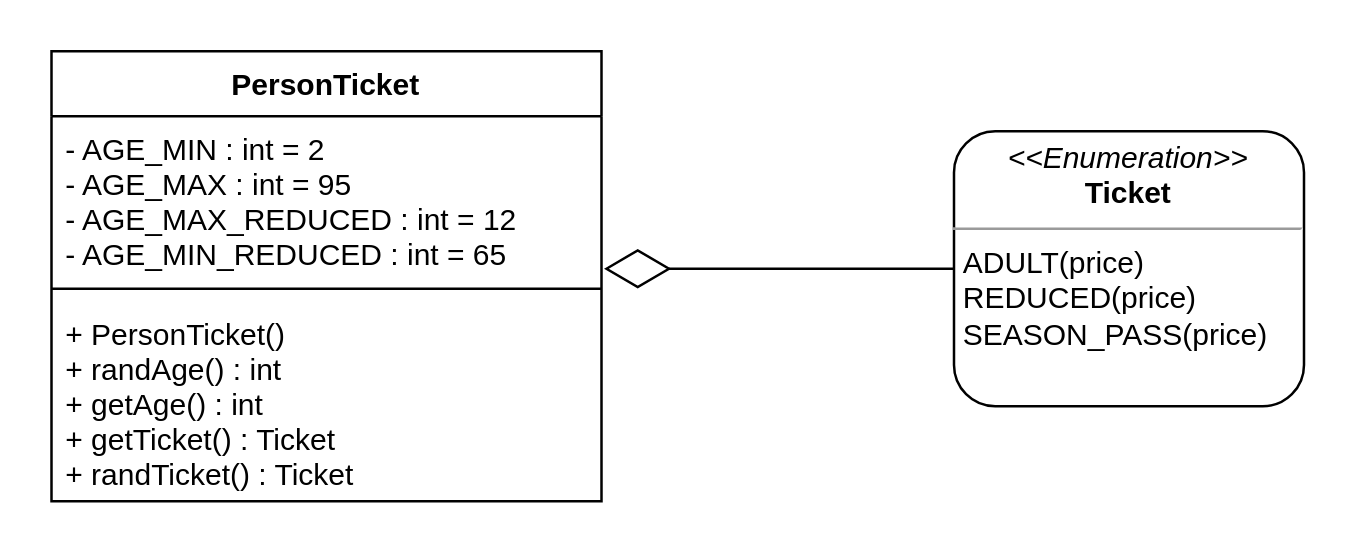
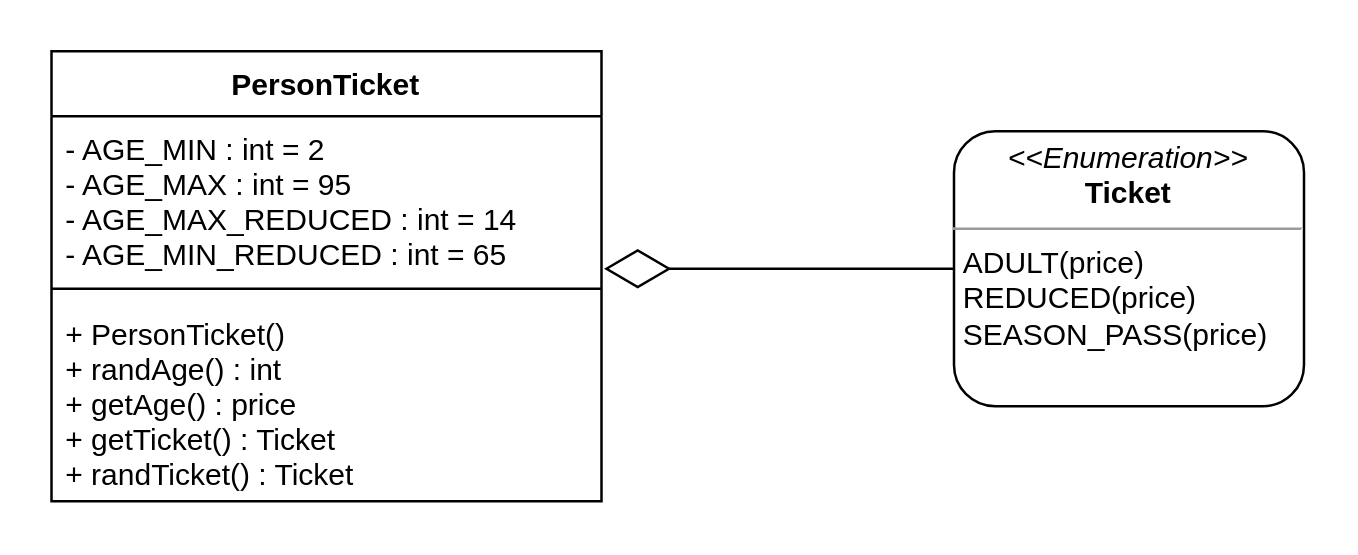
- <mxCell id="4" value="- AGE_MIN : int = 2&#10;- AGE_MAX : int = 95&#10;- AGE_MAX_REDUCED : int = 12&#10;- AGE_MIN_REDUCED : int = 65&#10;&#10;" style="text;strokeColor=none;fillColor=none;align=left;verticalAlign=top;spacingLeft=4;spacingRight=4;overflow=hidden;rotatable=0;points=[[0,0.5],[1,0.5]];portConstraint=eastwest;" parent="3" vertex="1"><mxGeometry y="26" width="220" height="64" as="geometry" /></mxCell>
+ <mxCell id="4" value="- AGE_MIN : int = 2&#10;- AGE_MAX : int = 95&#10;- AGE_MAX_REDUCED : int = 14&#10;- AGE_MIN_REDUCED : int = 65&#10;&#10;" style="text;strokeColor=none;fillColor=none;align=left;verticalAlign=top;spacingLeft=4;spacingRight=4;overflow=hidden;rotatable=0;points=[[0,0.5],[1,0.5]];portConstraint=eastwest;" parent="3" vertex="1"><mxGeometry y="26" width="220" height="64" as="geometry" /></mxCell>
- <mxCell id="6" value="+ PersonTicket()&#10;+ randAge() : int&#10;+ getAge() : int&#10;+ getTicket() : Ticket&#10;+ randTicket() : Ticket" style="text;strokeColor=none;fillColor=none;align=left;verticalAlign=top;spacingLeft=4;spacingRight=4;overflow=hidden;rotatable=0;points=[[0,0.5],[1,0.5]];portConstraint=eastwest;" parent="3" vertex="1"><mxGeometry y="100" width="220" height="80" as="geometry" /></mxCell>
+ <mxCell id="6" value="+ PersonTicket()&#10;+ randAge() : int&#10;+ getAge() : price&#10;+ getTicket() : Ticket&#10;+ randTicket() : Ticket" style="text;strokeColor=none;fillColor=none;align=left;verticalAlign=top;spacingLeft=4;spacingRight=4;overflow=hidden;rotatable=0;points=[[0,0.5],[1,0.5]];portConstraint=eastwest;" parent="3" vertex="1"><mxGeometry y="100" width="220" height="80" as="geometry" /></mxCell>
